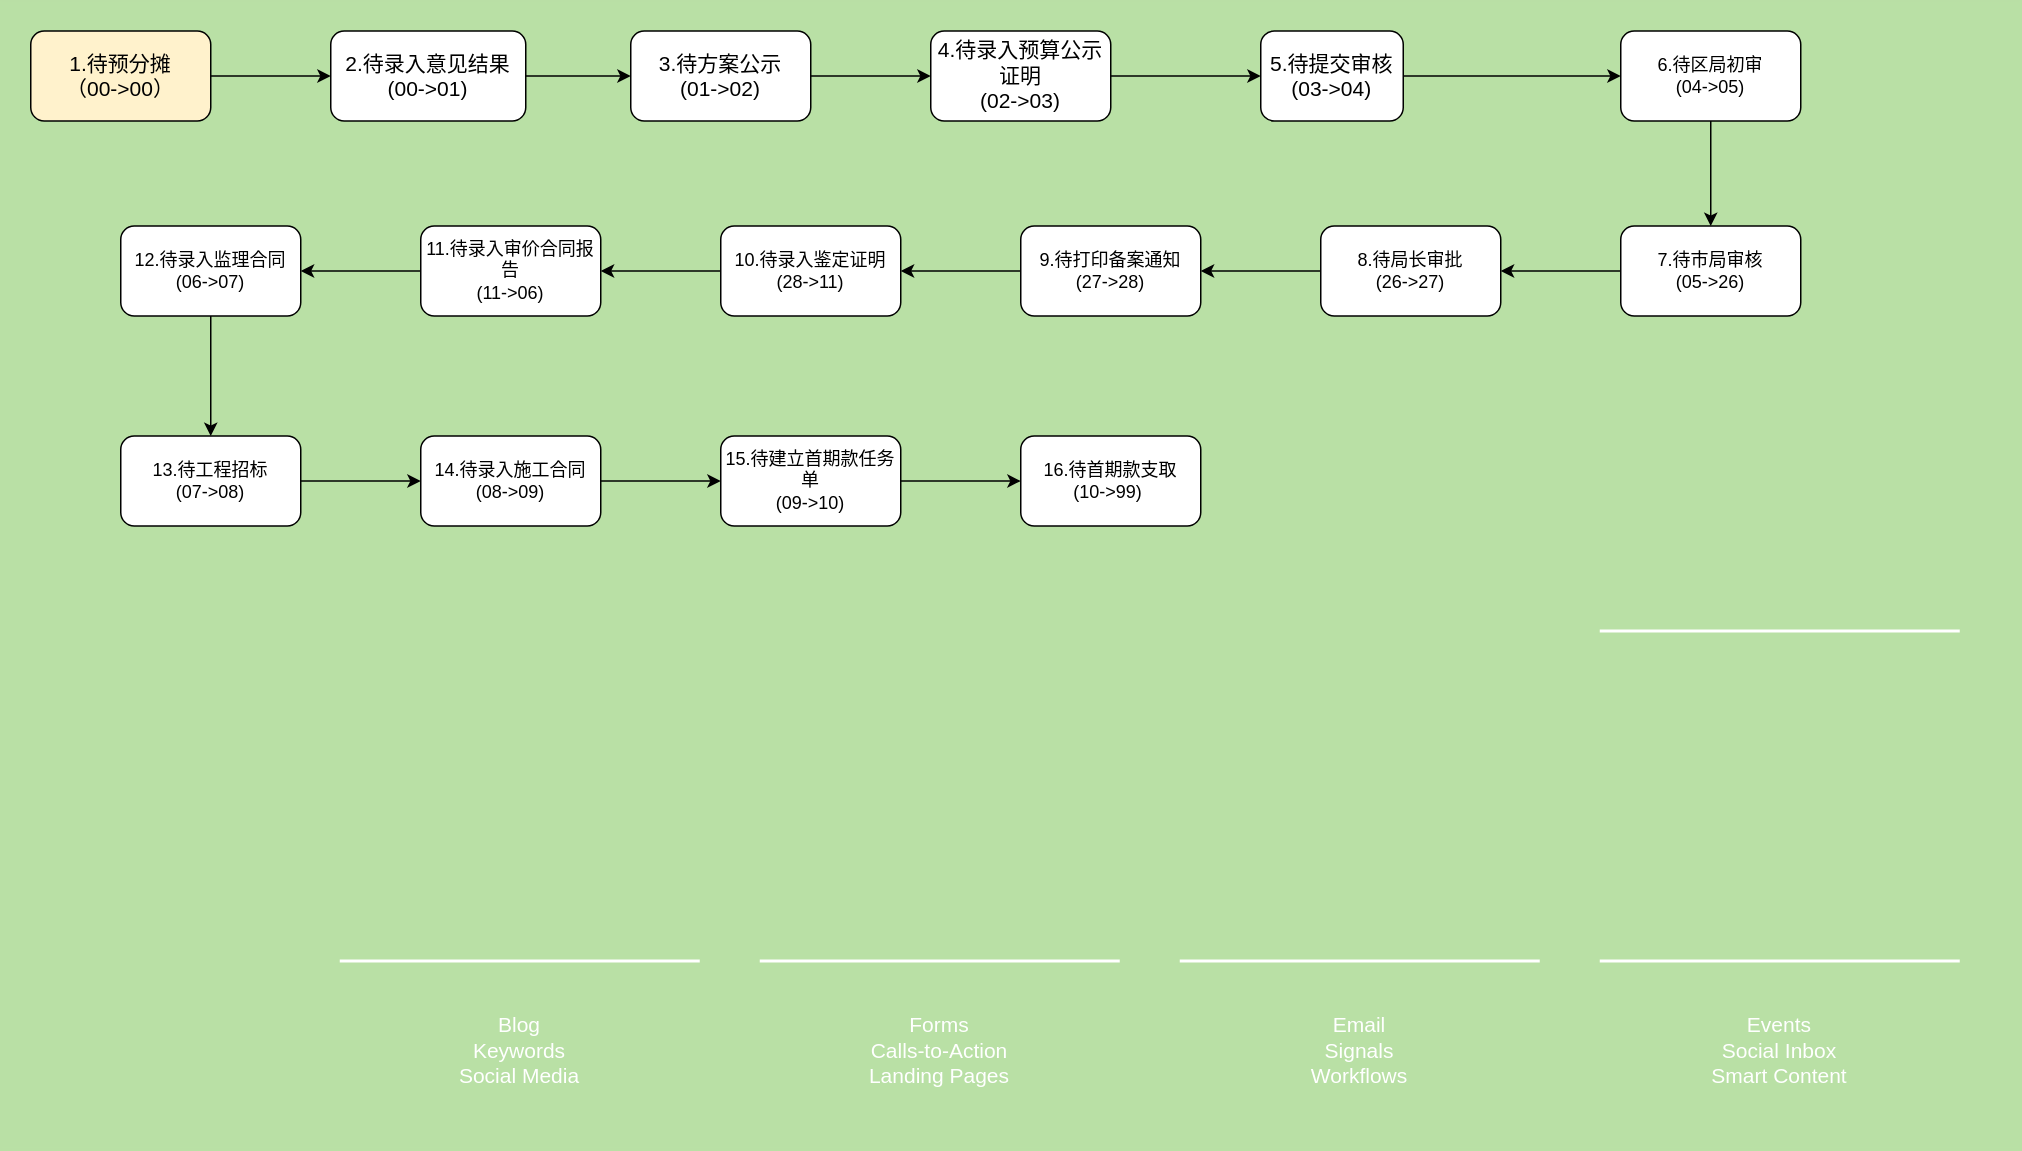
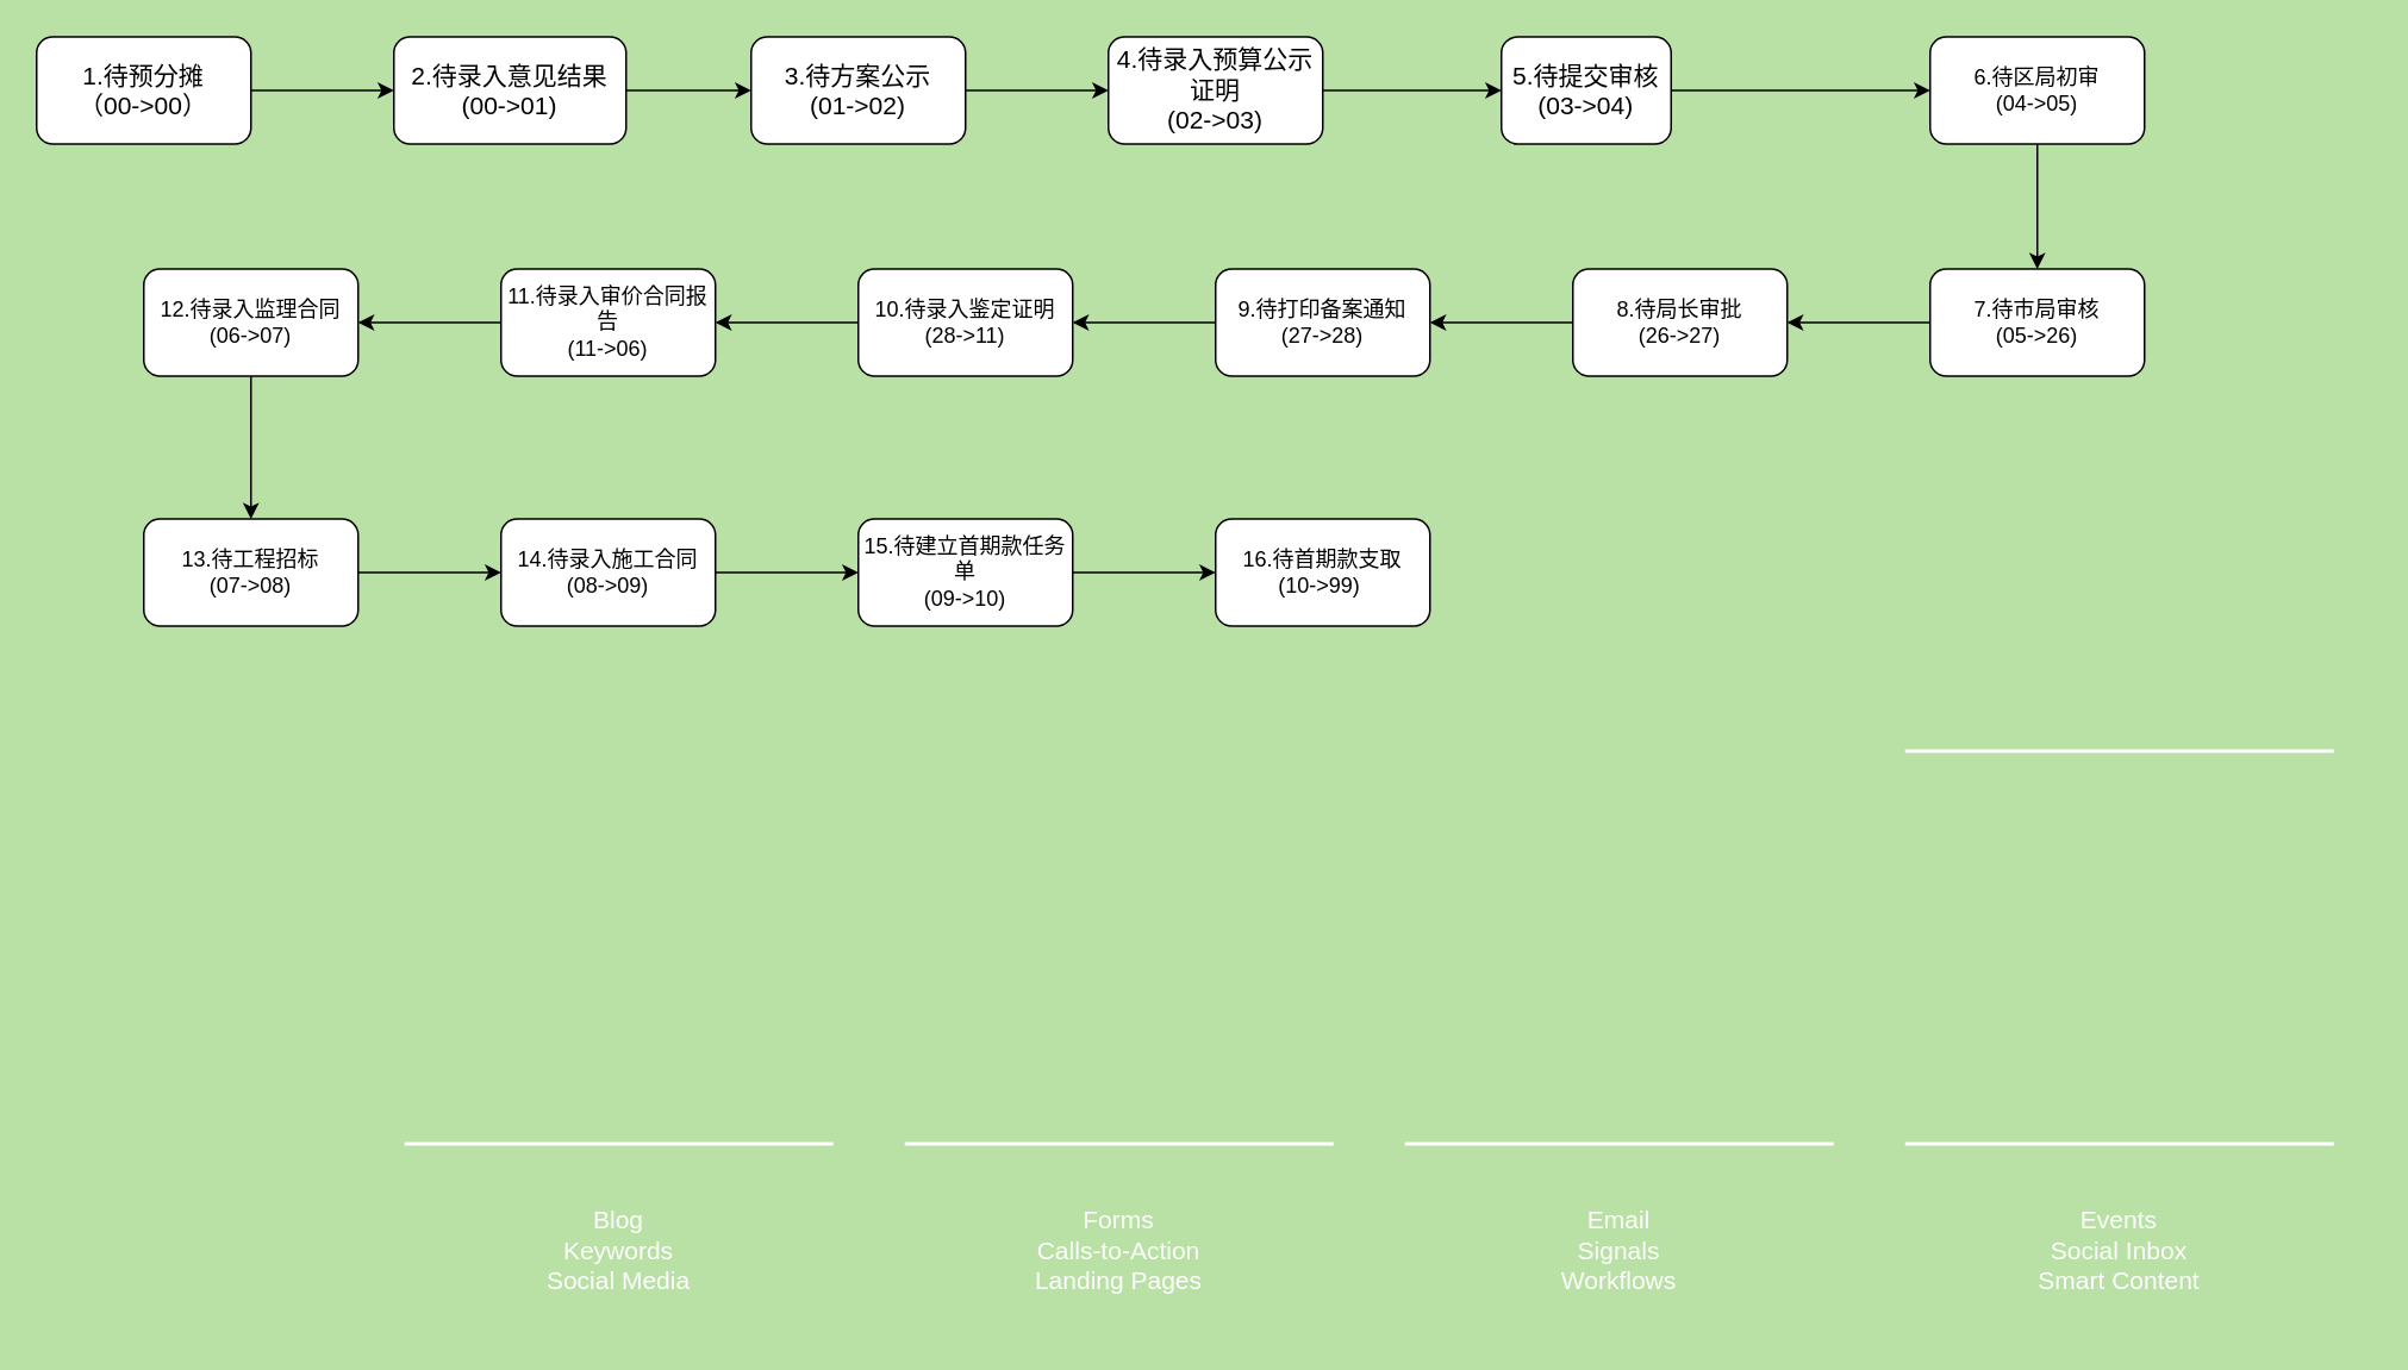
- <mxCell id="12" value="&lt;font style=&quot;font-size: 14px&quot;&gt;1.待预分摊&lt;br&gt;（00-&amp;gt;00）&lt;/font&gt;" style="rounded=1;whiteSpace=wrap;html=1;fillColor=#fff2cc;" vertex="1" parent="1"><mxGeometry x="20" y="20" width="120" height="60" as="geometry" /></mxCell>
+ <mxCell id="12" value="&lt;font style=&quot;font-size: 14px&quot;&gt;1.待预分摊&lt;br&gt;（00-&amp;gt;00）&lt;/font&gt;" style="rounded=1;whiteSpace=wrap;html=1;" vertex="1" parent="1"><mxGeometry x="20" y="20" width="120" height="60" as="geometry" /></mxCell>
